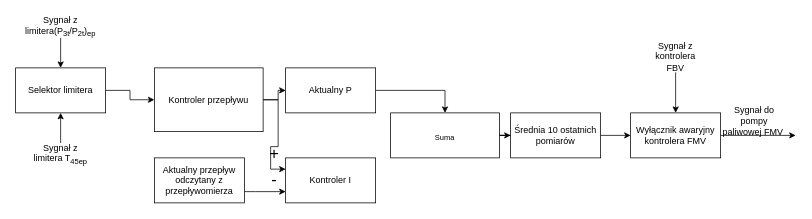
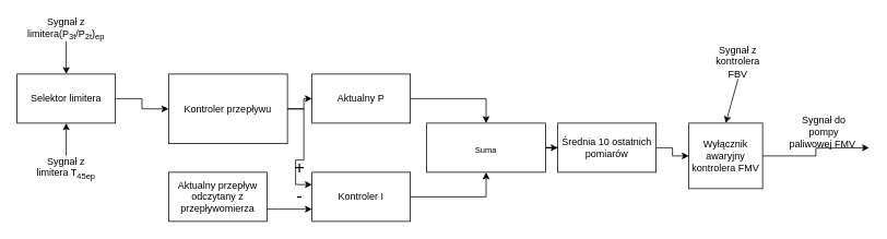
- <mxCell id="25" value="Wyłącznik awaryjny kontrolera FMV" style="rounded=0;whiteSpace=wrap;html=1;fontSize=12;" vertex="1" parent="1"><mxGeometry x="840" y="150" width="120" height="60" as="geometry" /></mxCell>
+ <mxCell id="25" value="Wyłącznik awaryjny kontrolera FMV" style="rounded=0;whiteSpace=wrap;html=1;fontSize=12;" vertex="1" parent="1"><mxGeometry x="840" y="150" width="90" height="80" as="geometry" /></mxCell>
+ <mxCell id="16" style="edgeStyle=orthogonalEdgeStyle;rounded=0;orthogonalLoop=1;jettySize=auto;html=1;entryX=0.5;entryY=1;entryDx=0;entryDy=0;fontSize=12;" edge="1" parent="1" source="17" target="21"><mxGeometry relative="1" as="geometry" /></mxCell>
